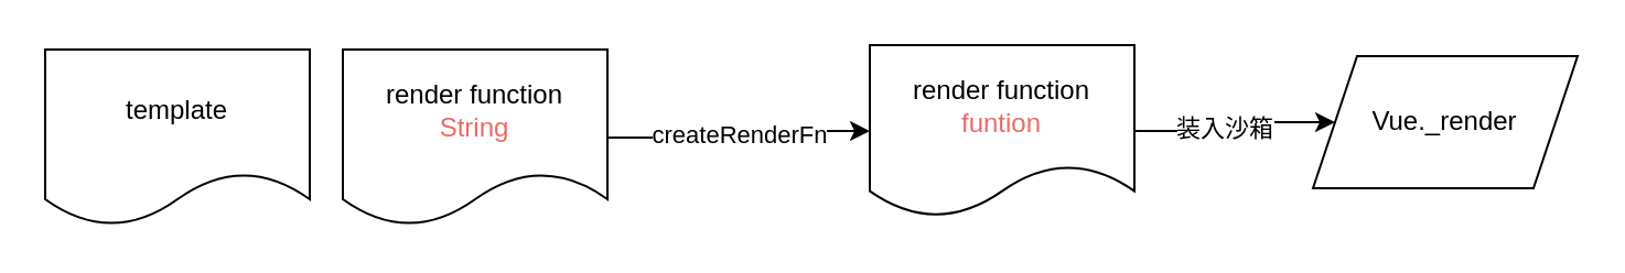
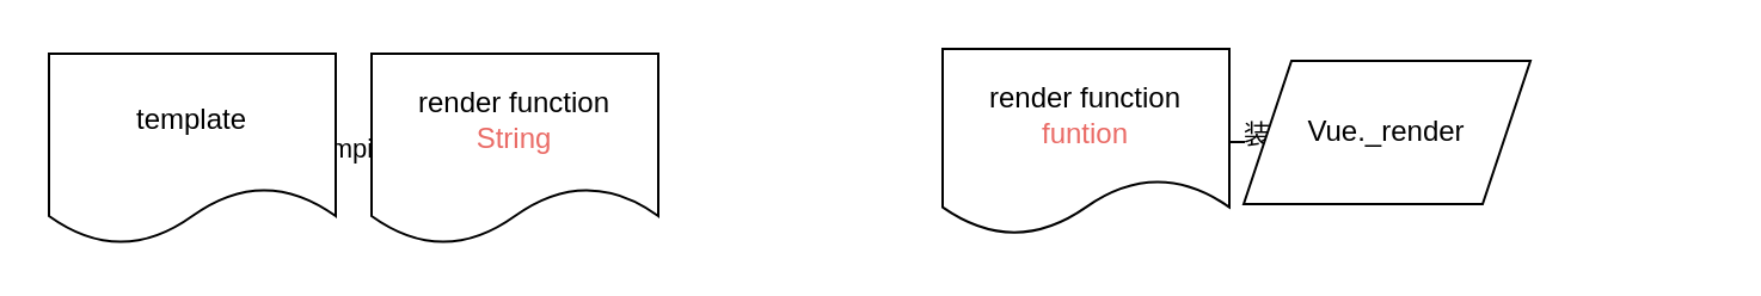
- <mxCell id="10" value="Vue._render" style="shape=parallelogram;perimeter=parallelogramPerimeter;whiteSpace=wrap;html=1;fixedSize=1;" vertex="1" parent="1"><mxGeometry x="595" y="25" width="120" height="60" as="geometry" /></mxCell>
+ <mxCell id="10" value="Vue._render" style="shape=parallelogram;perimeter=parallelogramPerimeter;whiteSpace=wrap;html=1;fixedSize=1;" vertex="1" parent="1"><mxGeometry x="520" y="25" width="120" height="60" as="geometry" /></mxCell>
+ <mxCell id="2" style="edgeStyle=orthogonalEdgeStyle;rounded=0;orthogonalLoop=1;jettySize=auto;html=1;exitX=1;exitY=0.5;exitDx=0;exitDy=0;entryX=0;entryY=0.5;entryDx=0;entryDy=0;" edge="1" parent="1" source="4" target="6"><mxGeometry relative="1" as="geometry" /></mxCell>
+ <mxCell id="3" value="compiler" style="edgeLabel;html=1;align=center;verticalAlign=middle;resizable=0;points=[];" vertex="1" connectable="0" parent="2"><mxGeometry x="-0.22" y="1" relative="1" as="geometry"><mxPoint as="offset" /></mxGeometry></mxCell>
- <mxCell id="5" value="createRenderFn" style="edgeStyle=orthogonalEdgeStyle;rounded=0;orthogonalLoop=1;jettySize=auto;html=1;exitX=1;exitY=0.5;exitDx=0;exitDy=0;entryX=0;entryY=0.5;entryDx=0;entryDy=0;" edge="1" parent="1" source="6" target="9"><mxGeometry relative="1" as="geometry" /></mxCell>
